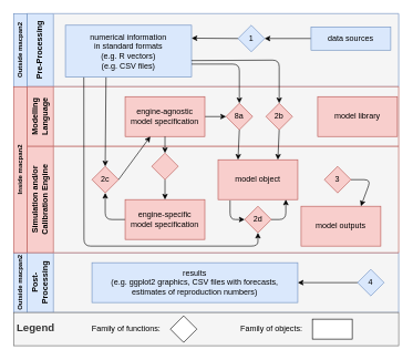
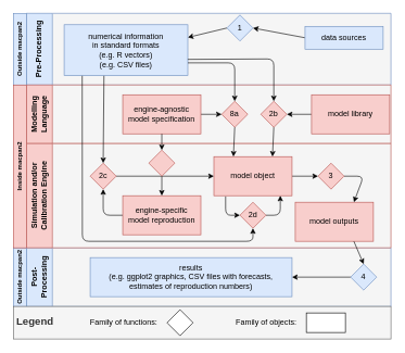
- <mxCell id="4" value="1" style="rhombus;whiteSpace=wrap;html=1;fillColor=#dae8fc;strokeColor=#6c8ebf;" parent="2" vertex="1"><mxGeometry x="318" y="17.5" width="40" height="40" as="geometry" /></mxCell>
+ <mxCell id="4" value="1" style="rhombus;whiteSpace=wrap;html=1;fillColor=#dae8fc;strokeColor=#6c8ebf;" parent="2" vertex="1"><mxGeometry x="308" y="2.5" width="40" height="40" as="geometry" /></mxCell>
+ <mxCell id="13" style="edgeStyle=none;html=1;exitX=0;exitY=0.5;exitDx=0;exitDy=0;entryX=1;entryY=0.5;entryDx=0;entryDy=0;fontFamily=Helvetica;fontSize=12;fontColor=default;" edge="1" parent="12" source="14" target="18"><mxGeometry relative="1" as="geometry" /></mxCell>
- <mxCell id="30" style="edgeStyle=none;html=1;exitX=1;exitY=0.5;exitDx=0;exitDy=0;fontFamily=Helvetica;fontSize=12;fontColor=default;" edge="1" parent="19" source="31" target="17"><mxGeometry relative="1" as="geometry" /></mxCell>
+ <mxCell id="30" style="edgeStyle=none;html=1;exitX=1;exitY=0.5;exitDx=0;exitDy=0;entryX=0;entryY=0.5;entryDx=0;entryDy=0;fontFamily=Helvetica;fontSize=12;fontColor=default;" edge="1" parent="19" source="31" target="25"><mxGeometry relative="1" as="geometry" /></mxCell>
+ <mxCell id="23" style="edgeStyle=none;html=1;exitX=1;exitY=0.5;exitDx=0;exitDy=0;entryX=0;entryY=0.5;entryDx=0;entryDy=0;" parent="19" source="25" target="22" edge="1"><mxGeometry relative="1" as="geometry" /></mxCell>
- <mxCell id="27" value="engine-specific &lt;br&gt;model specification" style="rounded=0;whiteSpace=wrap;html=1;fillColor=#f8cecc;strokeColor=#b85450;" vertex="1" parent="19"><mxGeometry x="148" y="80" width="120" height="60" as="geometry" /></mxCell>
+ <mxCell id="27" value="engine-specific &lt;br&gt;model reproduction" style="rounded=0;whiteSpace=wrap;html=1;fillColor=#f8cecc;strokeColor=#b85450;" vertex="1" parent="19"><mxGeometry x="148" y="80" width="120" height="60" as="geometry" /></mxCell>
+ <mxCell id="42" style="edgeStyle=none;html=1;exitX=0.75;exitY=1;exitDx=0;exitDy=0;entryX=0.5;entryY=0;entryDx=0;entryDy=0;" parent="1" source="20" target="10" edge="1"><mxGeometry relative="1" as="geometry" /></mxCell>
